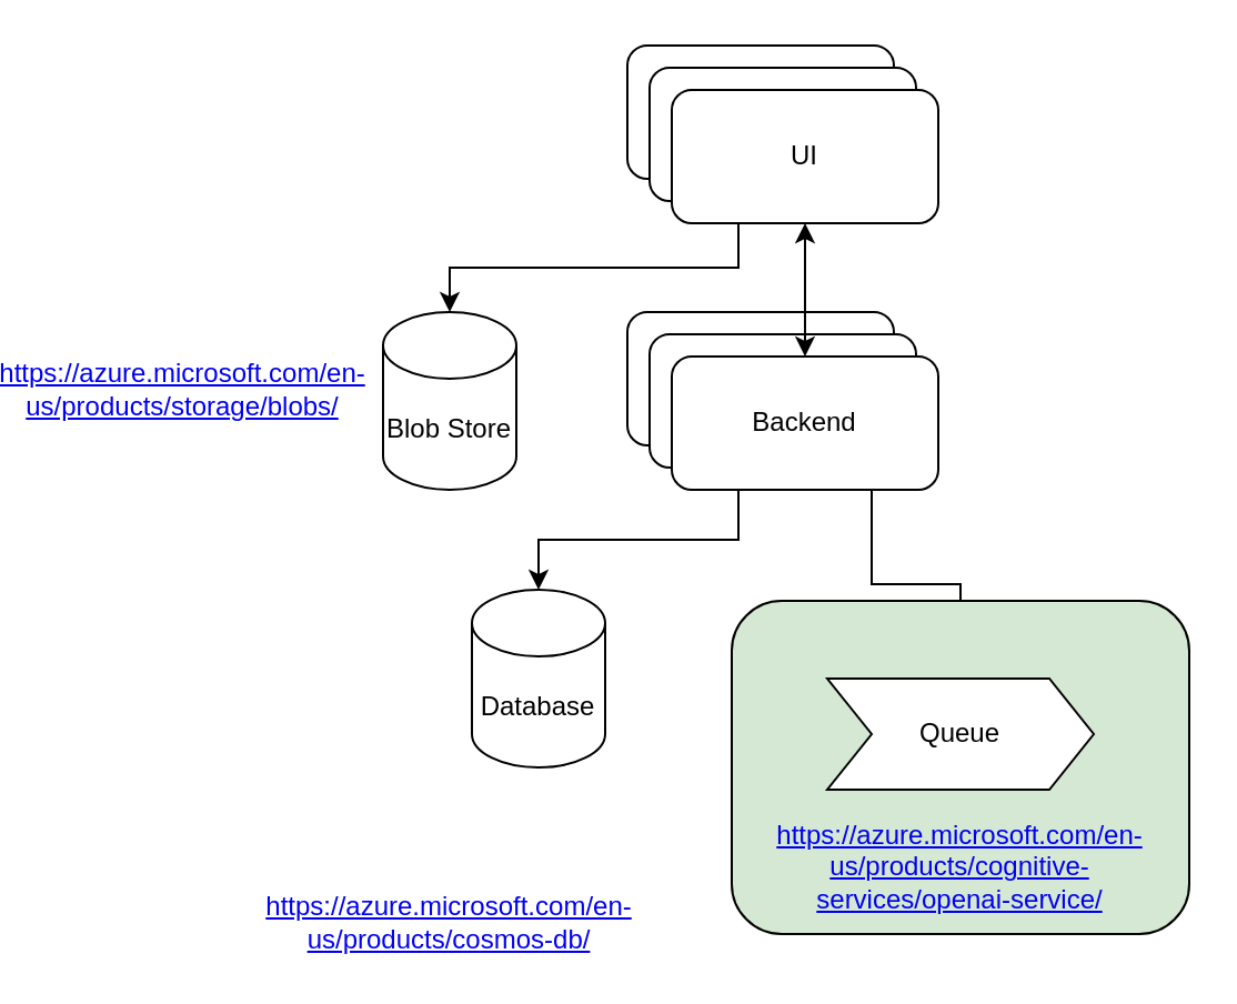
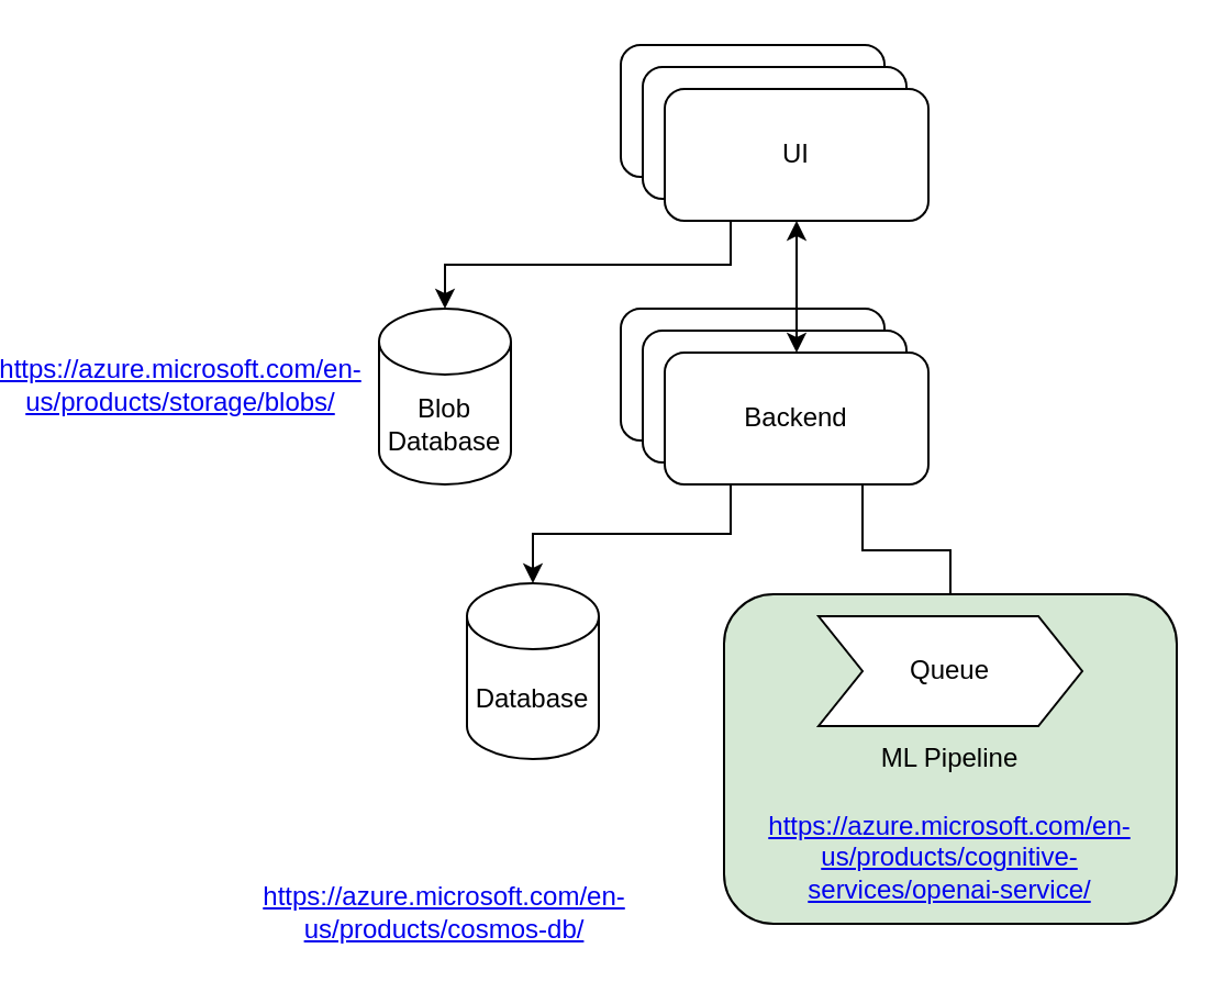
- <mxCell id="11" value="Blob Store" style="shape=cylinder3;whiteSpace=wrap;html=1;boundedLbl=1;backgroundOutline=1;size=15;" vertex="1" parent="1"><mxGeometry x="140" y="140" width="60" height="80" as="geometry" /></mxCell>
+ <mxCell id="11" value="Blob Database" style="shape=cylinder3;whiteSpace=wrap;html=1;boundedLbl=1;backgroundOutline=1;size=15;" vertex="1" parent="1"><mxGeometry x="140" y="140" width="60" height="80" as="geometry" /></mxCell>
- <mxCell id="14" value="Queue" style="shape=step;perimeter=stepPerimeter;whiteSpace=wrap;html=1;fixedSize=1;" vertex="1" parent="1"><mxGeometry x="340" y="305" width="120" height="50" as="geometry" /></mxCell>
+ <mxCell id="14" value="Queue" style="shape=step;perimeter=stepPerimeter;whiteSpace=wrap;html=1;fixedSize=1;" vertex="1" parent="1"><mxGeometry x="340" y="280" width="120" height="50" as="geometry" /></mxCell>
